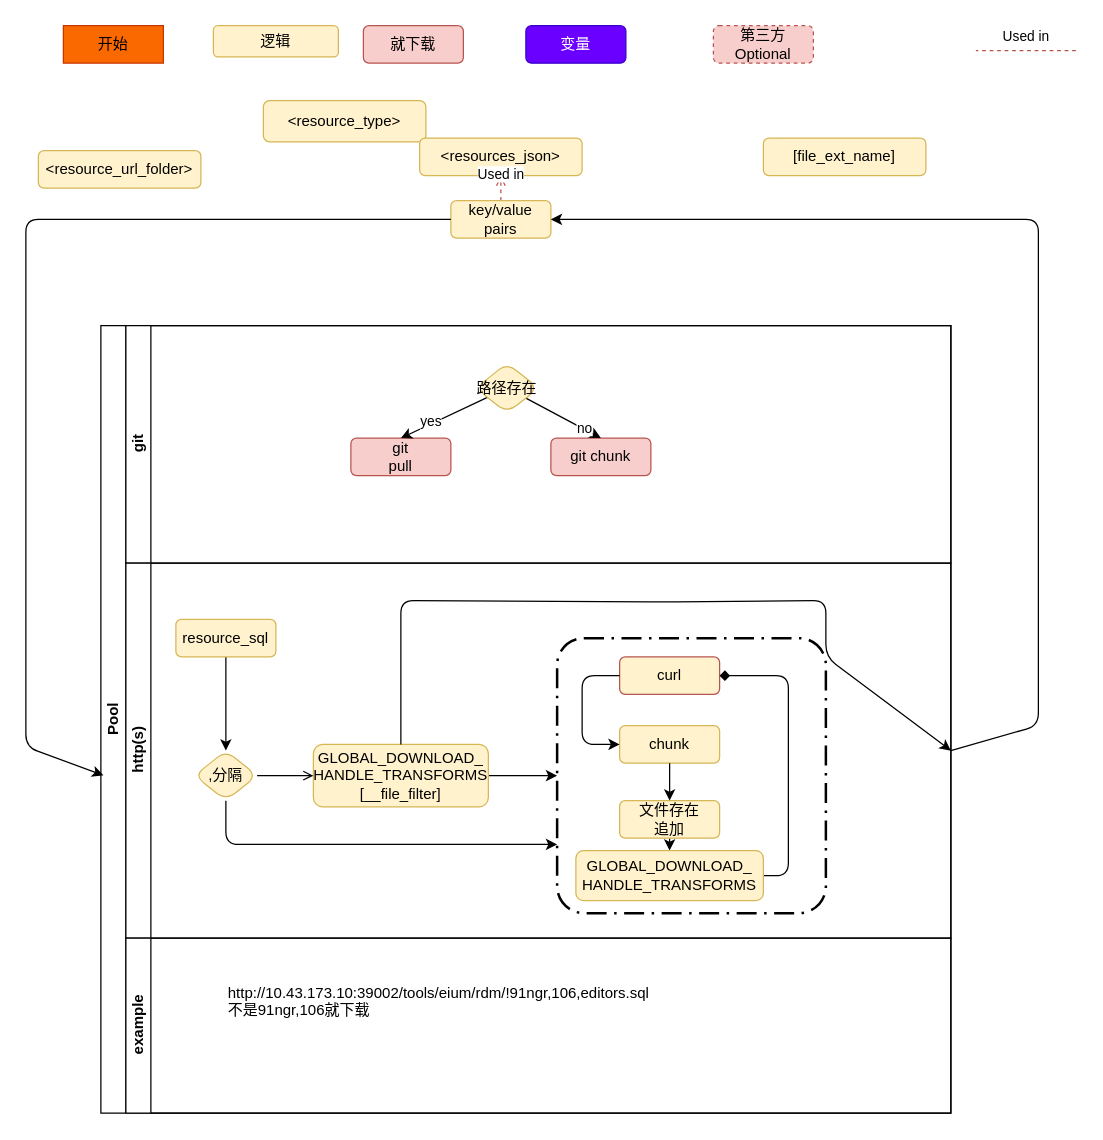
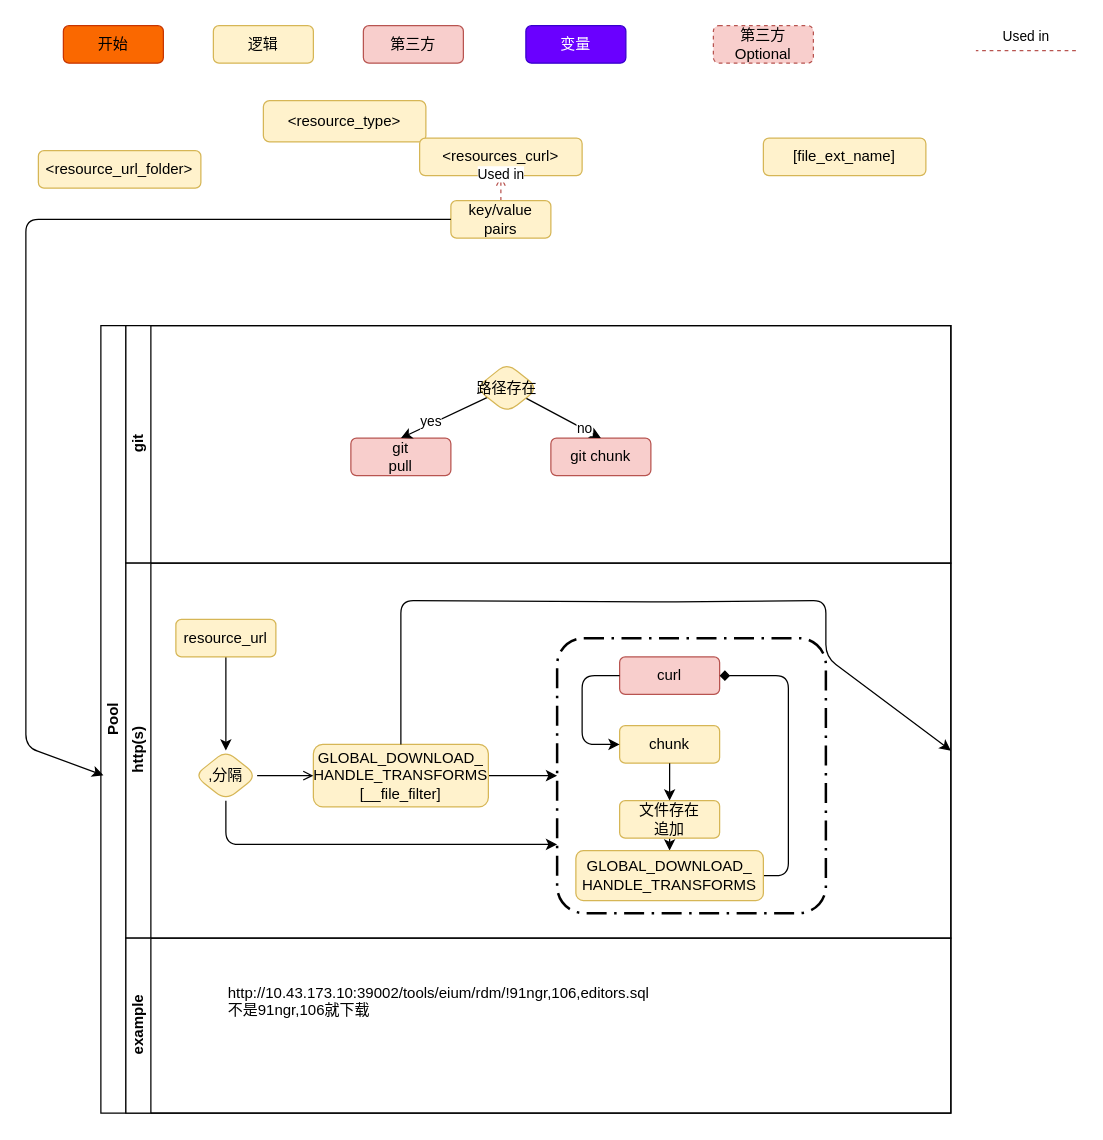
- <mxCell id="2" value="逻辑" style="rounded=1;whiteSpace=wrap;html=1;fillColor=#fff2cc;strokeColor=#d6b656;" vertex="1" parent="1"><mxGeometry x="170" y="20" width="100" height="25" as="geometry" /></mxCell>
+ <mxCell id="2" value="逻辑" style="rounded=1;whiteSpace=wrap;html=1;fillColor=#fff2cc;strokeColor=#d6b656;" vertex="1" parent="1"><mxGeometry x="170" y="20" width="80" height="30" as="geometry" /></mxCell>
- <mxCell id="7" value="开始" style="whiteSpace=wrap;html=1;fillColor=#fa6800;strokeColor=#C73500;fontColor=#000000;rounded=0;" vertex="1" parent="1"><mxGeometry x="50" y="20" width="80" height="30" as="geometry" /></mxCell>
+ <mxCell id="7" value="开始" style="rounded=1;whiteSpace=wrap;html=1;fillColor=#fa6800;strokeColor=#C73500;fontColor=#000000;" vertex="1" parent="1"><mxGeometry x="50" y="20" width="80" height="30" as="geometry" /></mxCell>
- <mxCell id="3" value="就下载" style="rounded=1;whiteSpace=wrap;html=1;fillColor=#f8cecc;strokeColor=#b85450;" vertex="1" parent="1"><mxGeometry x="290" y="20" width="80" height="30" as="geometry" /></mxCell>
+ <mxCell id="3" value="第三方" style="rounded=1;whiteSpace=wrap;html=1;fillColor=#f8cecc;strokeColor=#b85450;" vertex="1" parent="1"><mxGeometry x="290" y="20" width="80" height="30" as="geometry" /></mxCell>
- <mxCell id="41" value="&amp;lt;resources_json&amp;gt;" style="text;whiteSpace=wrap;html=1;align=center;verticalAlign=middle;fillColor=#fff2cc;strokeColor=#d6b656;rounded=1;" vertex="1" parent="11"><mxGeometry x="335" y="110" width="130" height="30" as="geometry" /></mxCell>
+ <mxCell id="41" value="&amp;lt;resources_curl&amp;gt;" style="text;whiteSpace=wrap;html=1;align=center;verticalAlign=middle;fillColor=#fff2cc;strokeColor=#d6b656;rounded=1;" vertex="1" parent="11"><mxGeometry x="335" y="110" width="130" height="30" as="geometry" /></mxCell>
- <mxCell id="45" style="edgeStyle=none;html=1;entryX=1;entryY=0.5;entryDx=0;entryDy=0;exitX=1;exitY=0.5;exitDx=0;exitDy=0;" edge="1" parent="11" source="21" target="43"><mxGeometry relative="1" as="geometry"><mxPoint x="540" y="520" as="targetPoint" /><Array as="points"><mxPoint x="830" y="580" /><mxPoint x="830" y="175" /></Array></mxGeometry></mxCell>
- <mxCell id="35" value="resource_sql" style="rounded=1;whiteSpace=wrap;html=1;fillColor=#fff2cc;strokeColor=#d6b656;" vertex="1" parent="21"><mxGeometry x="40" y="45" width="80" height="30" as="geometry" /></mxCell>
+ <mxCell id="35" value="resource_url" style="rounded=1;whiteSpace=wrap;html=1;fillColor=#fff2cc;strokeColor=#d6b656;" vertex="1" parent="21"><mxGeometry x="40" y="45" width="80" height="30" as="geometry" /></mxCell>
- <mxCell id="25" value="curl" style="rounded=1;whiteSpace=wrap;html=1;fillColor=#fff2cc;strokeColor=#b85450;" vertex="1" parent="21"><mxGeometry x="395" y="75" width="80" height="30" as="geometry" /></mxCell>
+ <mxCell id="25" value="curl" style="rounded=1;whiteSpace=wrap;html=1;fillColor=#f8cecc;strokeColor=#b85450;" vertex="1" parent="21"><mxGeometry x="395" y="75" width="80" height="30" as="geometry" /></mxCell>
